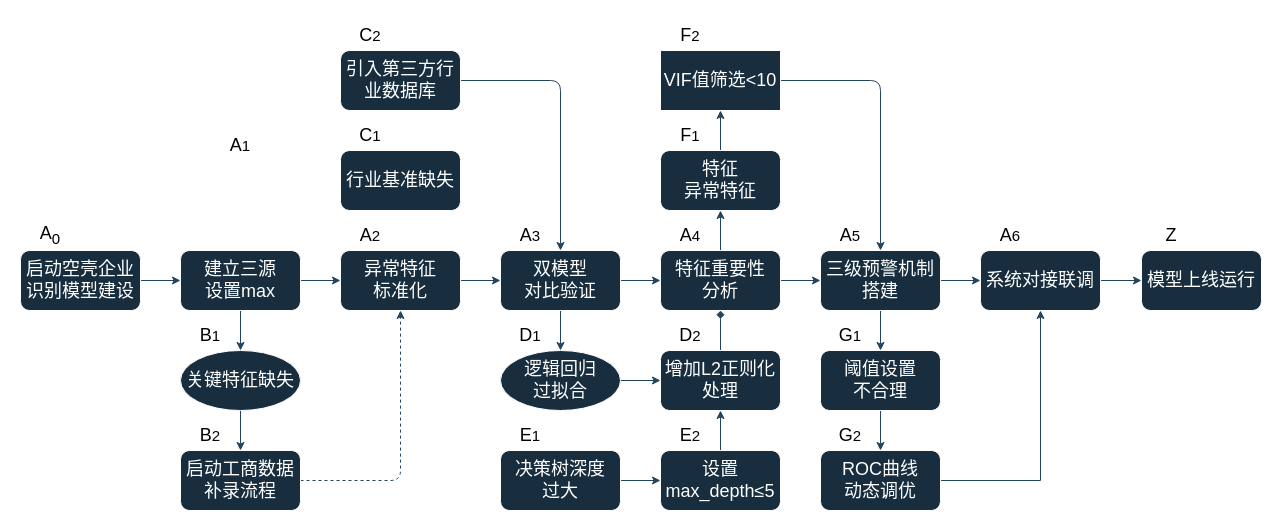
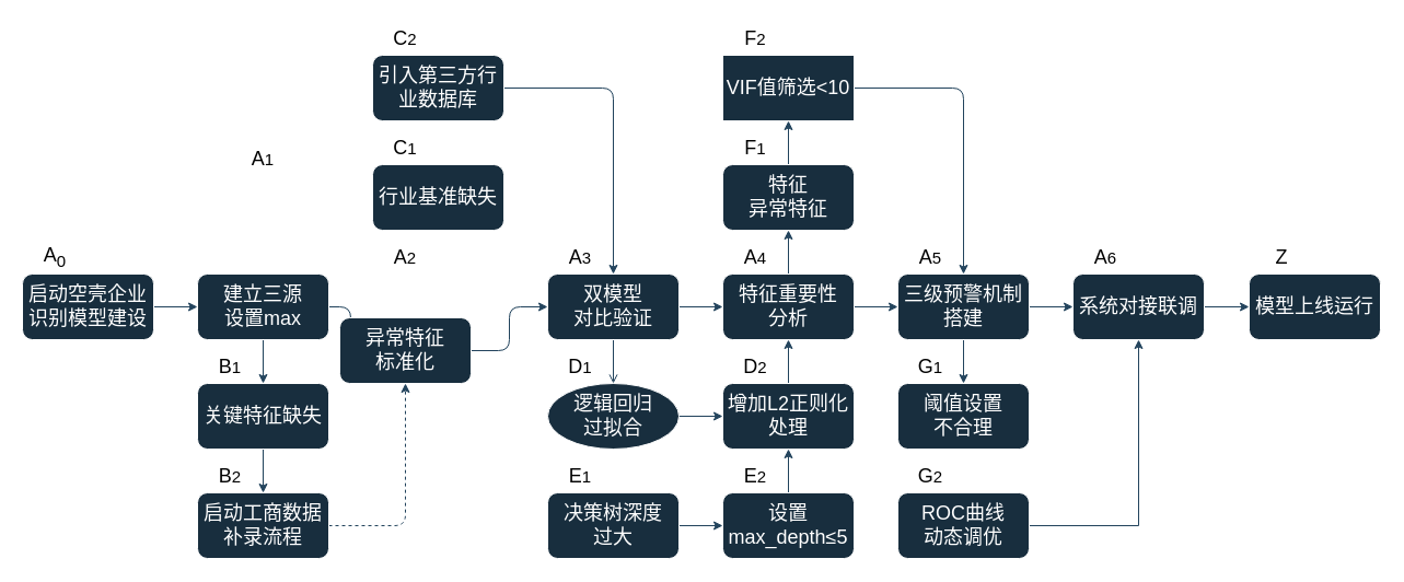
- <mxCell id="8" value="异常特征&lt;div&gt;标准化&lt;/div&gt;" style="rounded=1;whiteSpace=wrap;html=1;fontSize=18;labelBackgroundColor=none;fillColor=#182E3E;strokeColor=#FFFFFF;fontColor=#FFFFFF;fontStyle=0" parent="1" vertex="1"><mxGeometry x="340" y="250" width="120" height="60" as="geometry" /></mxCell>
+ <mxCell id="8" value="异常特征&lt;div&gt;标准化&lt;/div&gt;" style="rounded=1;whiteSpace=wrap;html=1;fontSize=18;labelBackgroundColor=none;fillColor=#182E3E;strokeColor=#FFFFFF;fontColor=#FFFFFF;fontStyle=0" parent="1" vertex="1"><mxGeometry x="310" y="290" width="120" height="60" as="geometry" /></mxCell>
- <mxCell id="23" style="edgeStyle=orthogonalEdgeStyle;rounded=1;orthogonalLoop=1;jettySize=auto;html=1;exitX=0.5;exitY=0;exitDx=0;exitDy=0;entryX=0.5;entryY=1;entryDx=0;entryDy=0;fontSize=18;labelBackgroundColor=none;strokeColor=#23445D;fontColor=default;fontStyle=0;endArrow=diamond;" parent="1" source="24" target="29" edge="1"><mxGeometry relative="1" as="geometry" /></mxCell>
+ <mxCell id="23" style="edgeStyle=orthogonalEdgeStyle;rounded=1;orthogonalLoop=1;jettySize=auto;html=1;exitX=0.5;exitY=0;exitDx=0;exitDy=0;entryX=0.5;entryY=1;entryDx=0;entryDy=0;fontSize=18;labelBackgroundColor=none;strokeColor=#23445D;fontColor=default;fontStyle=0" parent="1" source="24" target="29" edge="1"><mxGeometry relative="1" as="geometry" /></mxCell>
- <mxCell id="13" value="" style="edgeStyle=orthogonalEdgeStyle;rounded=1;orthogonalLoop=1;jettySize=auto;html=1;fontSize=18;labelBackgroundColor=none;strokeColor=#23445D;fontColor=default;fontStyle=0" parent="1" source="15" target="17" edge="1"><mxGeometry relative="1" as="geometry" /></mxCell>
+ <mxCell id="13" value="" style="edgeStyle=orthogonalEdgeStyle;rounded=1;orthogonalLoop=1;jettySize=auto;html=1;fontSize=18;labelBackgroundColor=none;strokeColor=#23445D;fontColor=default;fontStyle=0;endArrow=open;" parent="1" source="15" target="17" edge="1"><mxGeometry relative="1" as="geometry" /></mxCell>
- <mxCell id="10" value="关键特征缺失" style="ellipse;whiteSpace=wrap;html=1;fontSize=18;labelBackgroundColor=none;fillColor=#182E3E;strokeColor=#FFFFFF;fontColor=#FFFFFF;fontStyle=0;" parent="1" vertex="1"><mxGeometry x="180" y="350" width="120" height="60" as="geometry" /></mxCell>
+ <mxCell id="10" value="关键特征缺失" style="whiteSpace=wrap;html=1;rounded=1;fontSize=18;labelBackgroundColor=none;fillColor=#182E3E;strokeColor=#FFFFFF;fontColor=#FFFFFF;fontStyle=0" parent="1" vertex="1"><mxGeometry x="180" y="350" width="120" height="60" as="geometry" /></mxCell>
- <mxCell id="37" value="" style="edgeStyle=orthogonalEdgeStyle;rounded=1;orthogonalLoop=1;jettySize=auto;html=1;fontSize=18;labelBackgroundColor=none;strokeColor=#23445D;fontColor=default;fontStyle=0" parent="1" source="38" target="40" edge="1"><mxGeometry relative="1" as="geometry" /></mxCell>
